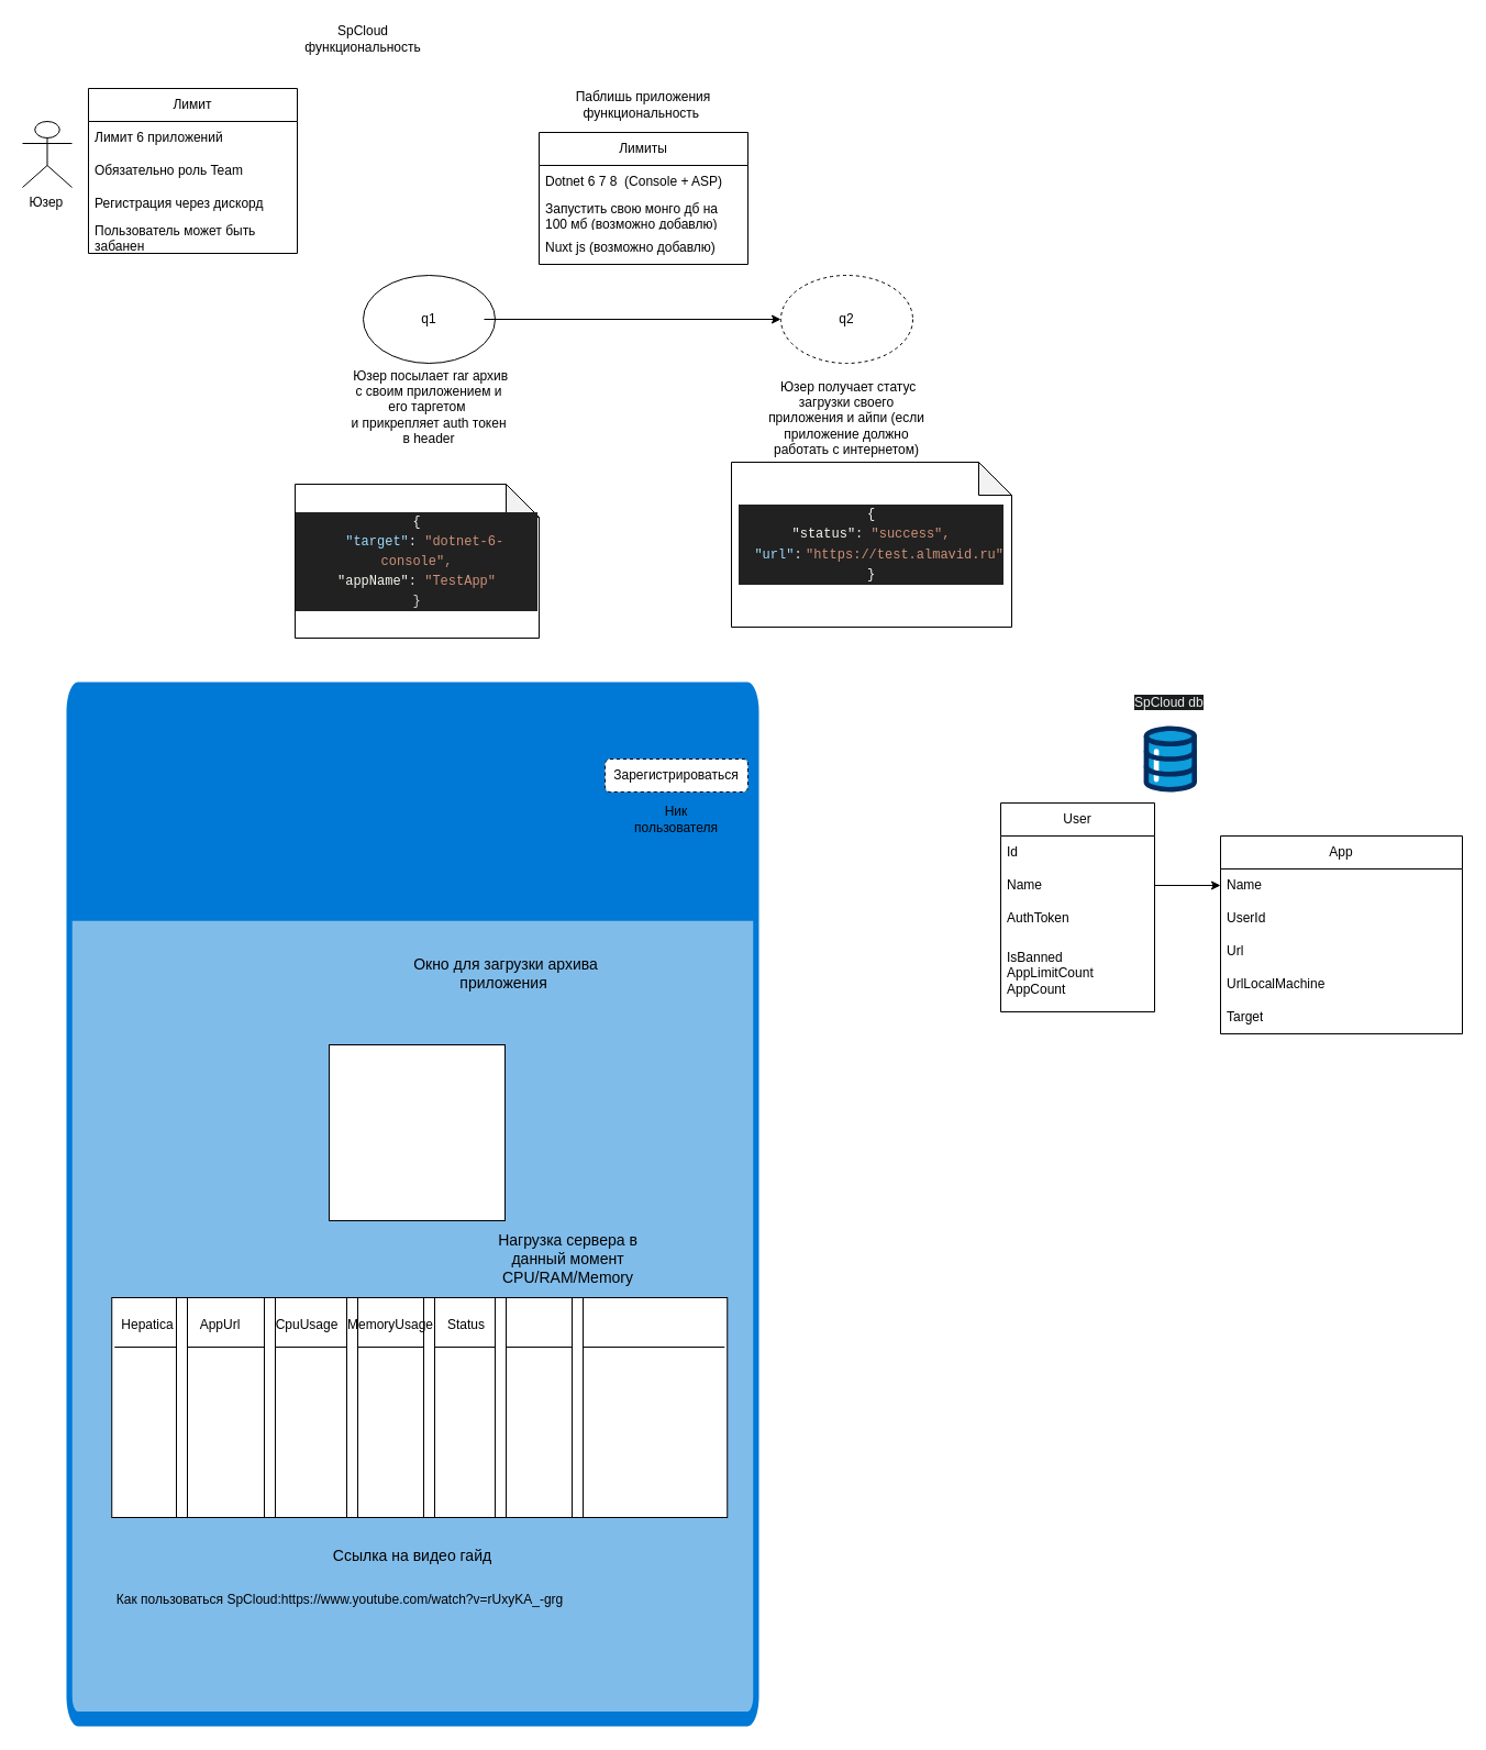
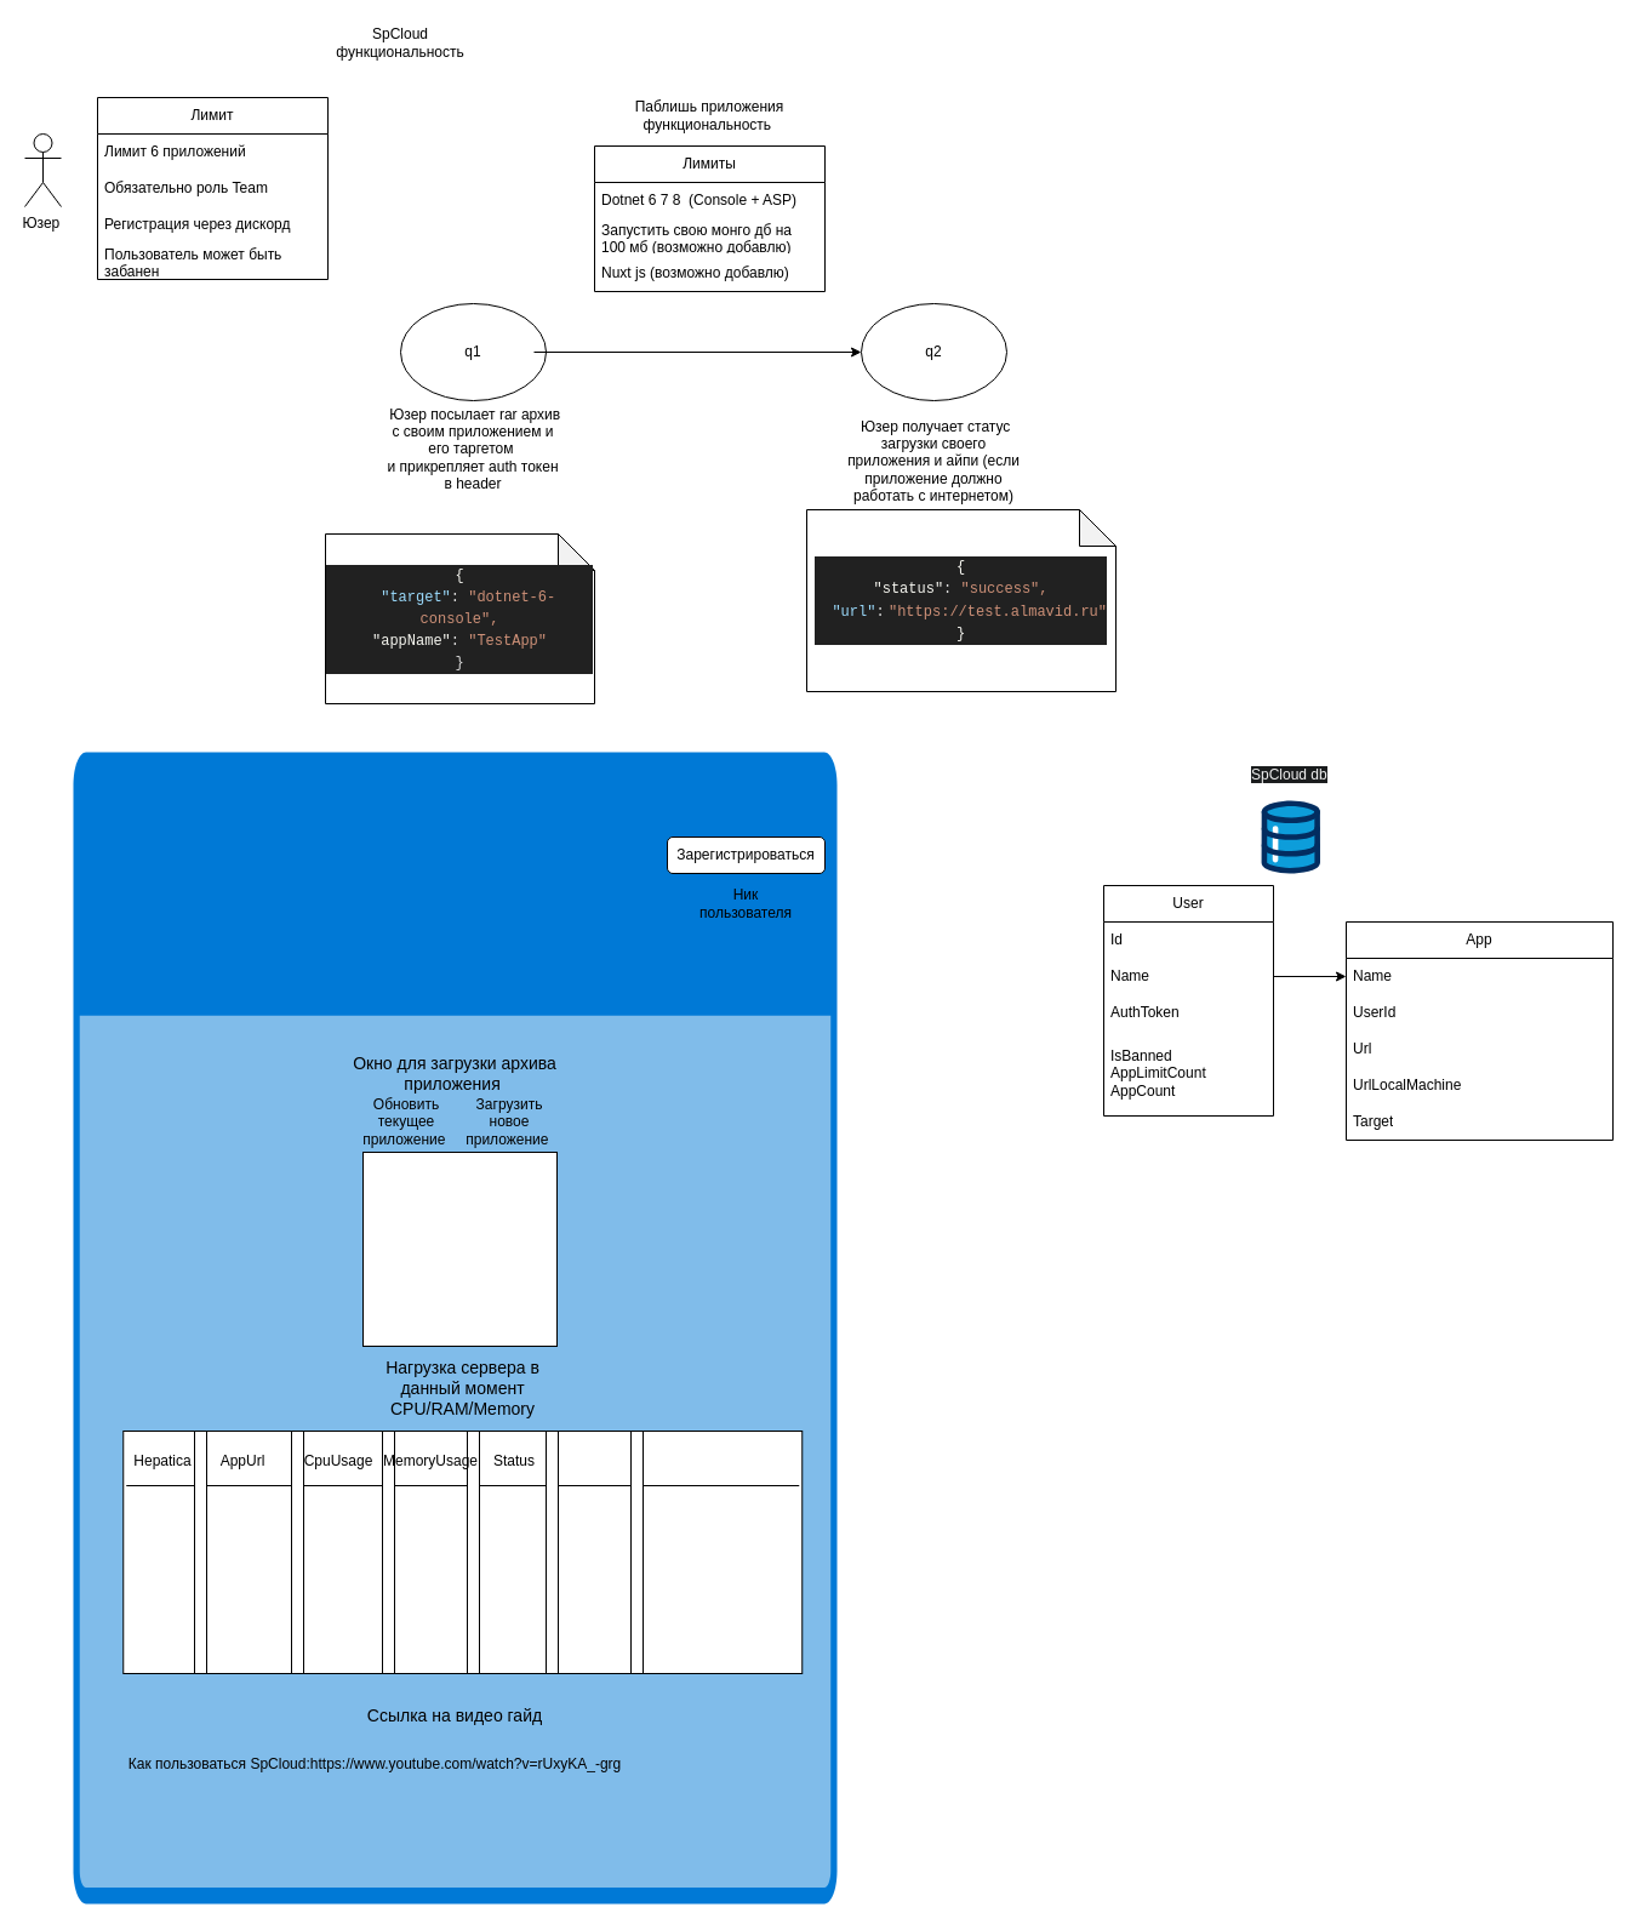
- <mxCell id="8" value="Юзер&amp;nbsp;" style="shape=umlActor;verticalLabelPosition=bottom;verticalAlign=top;html=1;outlineConnect=0;" parent="1" vertex="1"><mxGeometry x="20" y="110" width="45" height="60" as="geometry" /></mxCell>
+ <mxCell id="8" value="Юзер&amp;nbsp;" style="shape=umlActor;verticalLabelPosition=bottom;verticalAlign=top;html=1;outlineConnect=0;" parent="1" vertex="1"><mxGeometry x="20" y="110" width="30" height="60" as="geometry" /></mxCell>
- <mxCell id="7" value="q2" style="ellipse;whiteSpace=wrap;html=1;dashed=1;" parent="1" vertex="1"><mxGeometry x="710" y="250" width="120" height="80" as="geometry" /></mxCell>
+ <mxCell id="7" value="q2" style="ellipse;whiteSpace=wrap;html=1;" parent="1" vertex="1"><mxGeometry x="710" y="250" width="120" height="80" as="geometry" /></mxCell>
- <mxCell id="23" value="Зарегистрироваться" style="rounded=1;whiteSpace=wrap;html=1;dashed=1;" parent="1" vertex="1"><mxGeometry x="550" y="690" width="130" height="30" as="geometry" /></mxCell>
+ <mxCell id="23" value="Зарегистрироваться" style="rounded=1;whiteSpace=wrap;html=1;" parent="1" vertex="1"><mxGeometry x="550" y="690" width="130" height="30" as="geometry" /></mxCell>
- <mxCell id="39" value="&lt;font style=&quot;font-size: 14px;&quot;&gt;Окно для загрузки архива приложения&amp;nbsp;&lt;/font&gt;" style="text;html=1;strokeColor=none;fillColor=none;align=center;verticalAlign=middle;whiteSpace=wrap;rounded=0;" parent="1" vertex="1"><mxGeometry x="360" y="870" width="200" height="30" as="geometry" /></mxCell>
+ <mxCell id="39" value="&lt;font style=&quot;font-size: 14px;&quot;&gt;Окно для загрузки архива приложения&amp;nbsp;&lt;/font&gt;" style="text;html=1;strokeColor=none;fillColor=none;align=center;verticalAlign=middle;whiteSpace=wrap;rounded=0;" parent="1" vertex="1"><mxGeometry x="275" y="870" width="200" height="30" as="geometry" /></mxCell>
+ <mxCell id="57" value="Обновить текущее приложение&amp;nbsp;" style="text;html=1;strokeColor=none;fillColor=none;align=center;verticalAlign=middle;whiteSpace=wrap;rounded=0;" vertex="1" parent="1"><mxGeometry x="305" y="910" width="60" height="30" as="geometry" /></mxCell>
+ <mxCell id="58" value="Загрузить новое приложение&amp;nbsp;" style="text;html=1;strokeColor=none;fillColor=none;align=center;verticalAlign=middle;whiteSpace=wrap;rounded=0;" vertex="1" parent="1"><mxGeometry x="390" y="910" width="60" height="30" as="geometry" /></mxCell>
- <mxCell id="25" value="&lt;font style=&quot;font-size: 14px;&quot;&gt;Нагрузка сервера в данный момент CPU/RAM/Memory&lt;/font&gt;" style="text;html=1;strokeColor=none;fillColor=none;align=center;verticalAlign=middle;whiteSpace=wrap;rounded=0;" parent="1" vertex="1"><mxGeometry x="443.75" y="1120" width="145" height="50" as="geometry" /></mxCell>
+ <mxCell id="25" value="&lt;font style=&quot;font-size: 14px;&quot;&gt;Нагрузка сервера в данный момент CPU/RAM/Memory&lt;/font&gt;" style="text;html=1;strokeColor=none;fillColor=none;align=center;verticalAlign=middle;whiteSpace=wrap;rounded=0;" parent="1" vertex="1"><mxGeometry x="308.75" y="1120" width="145" height="50" as="geometry" /></mxCell>
